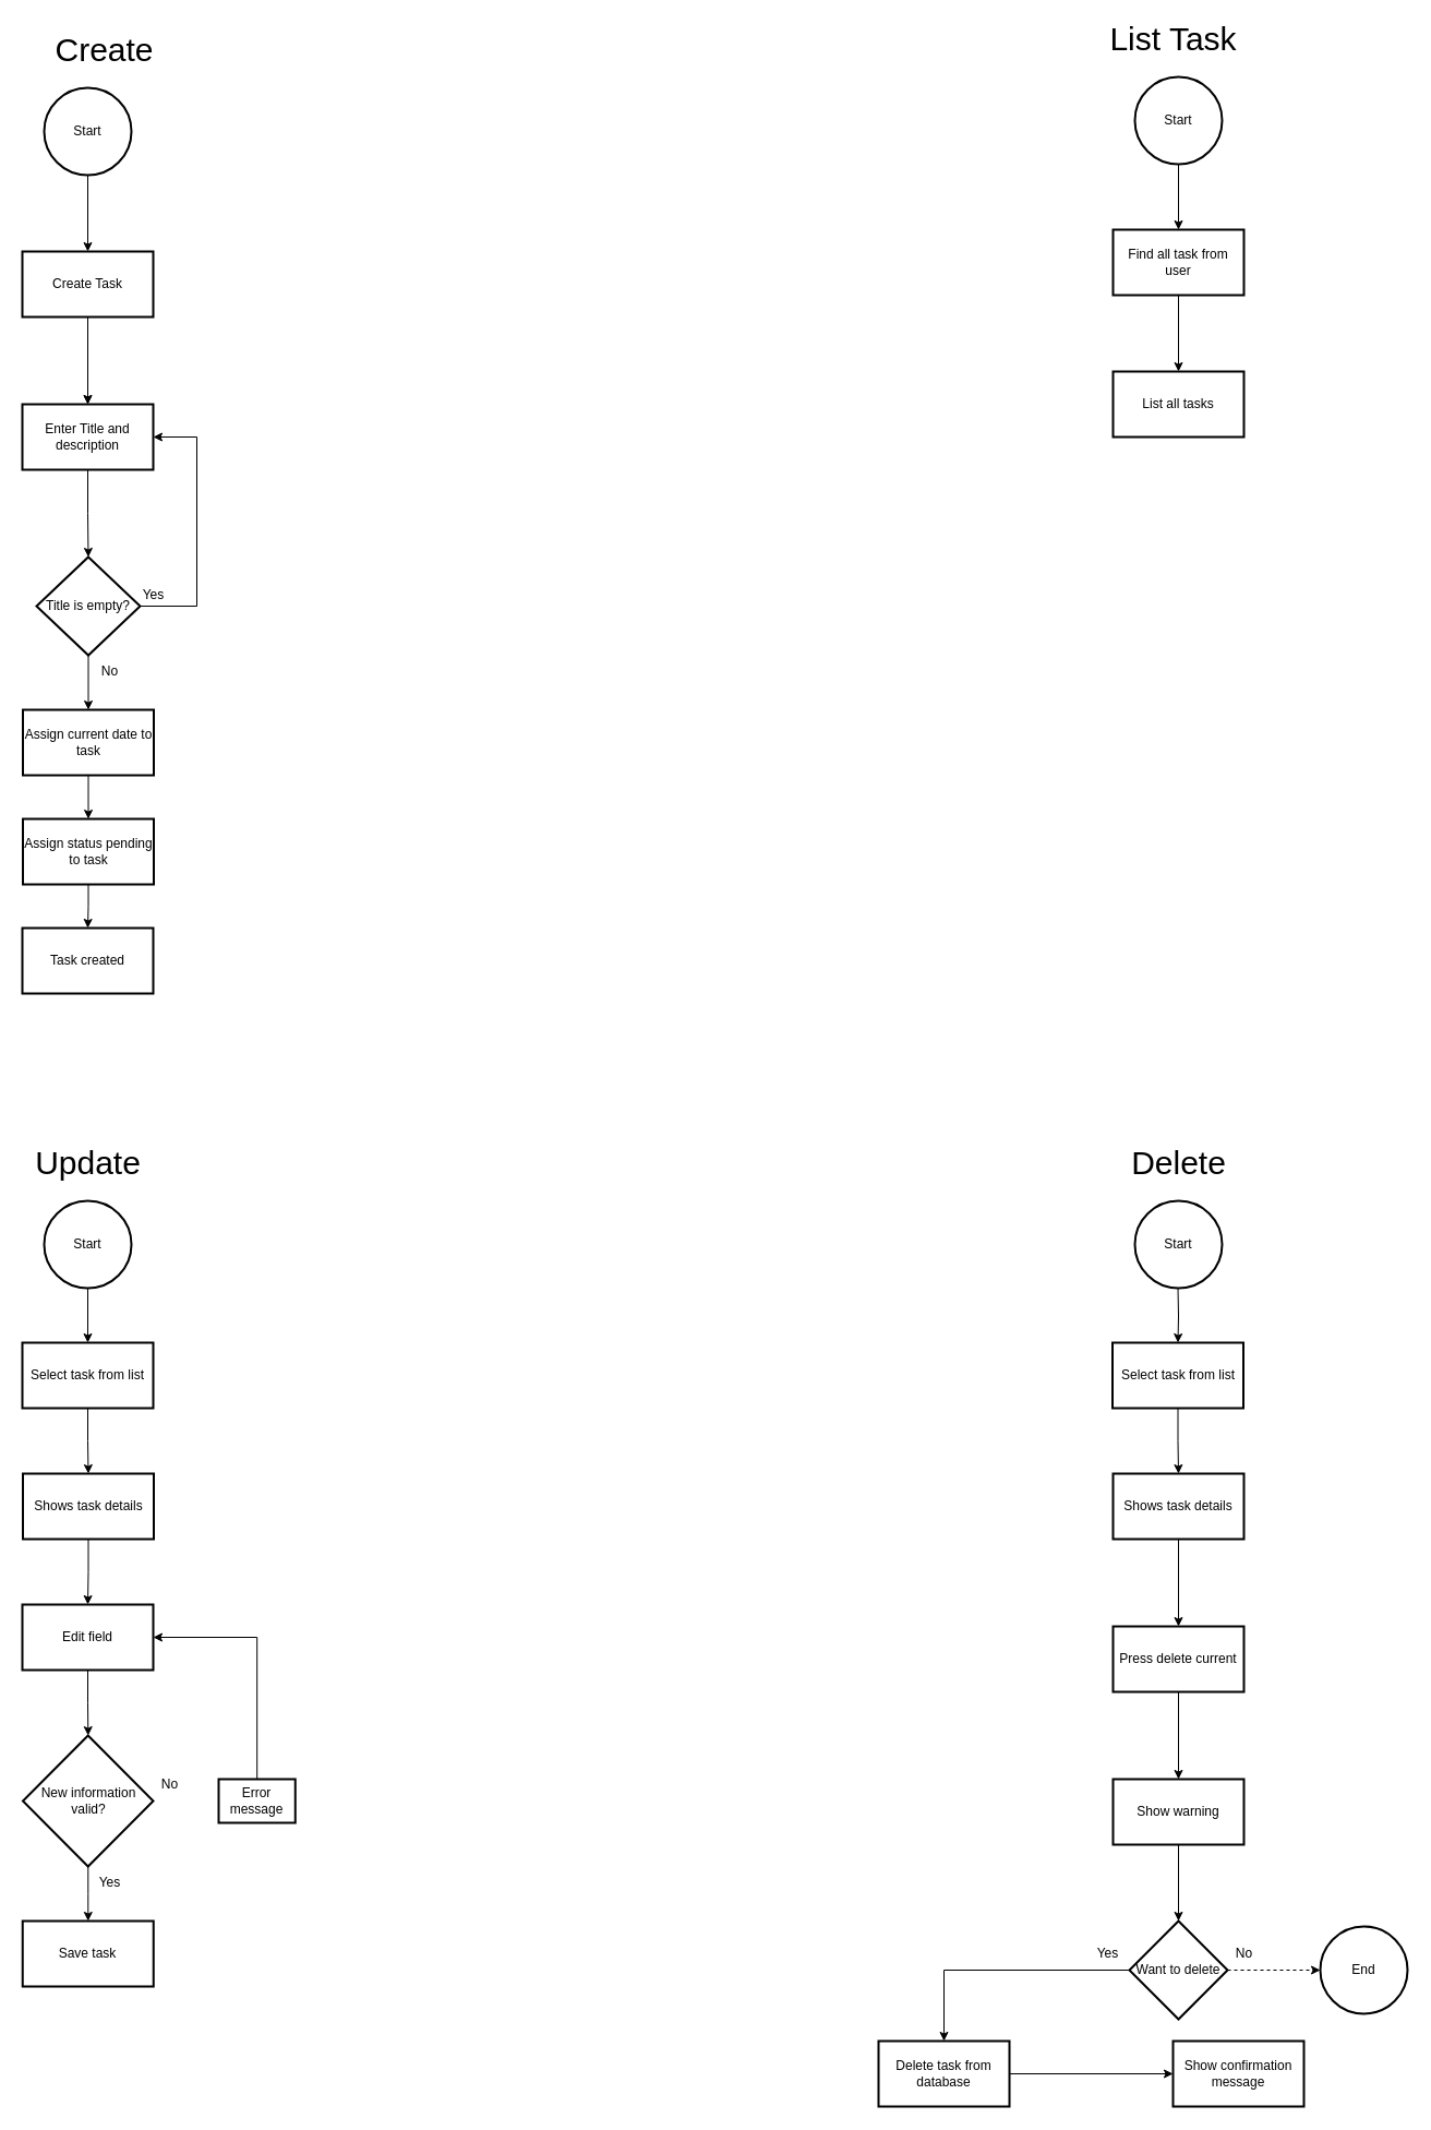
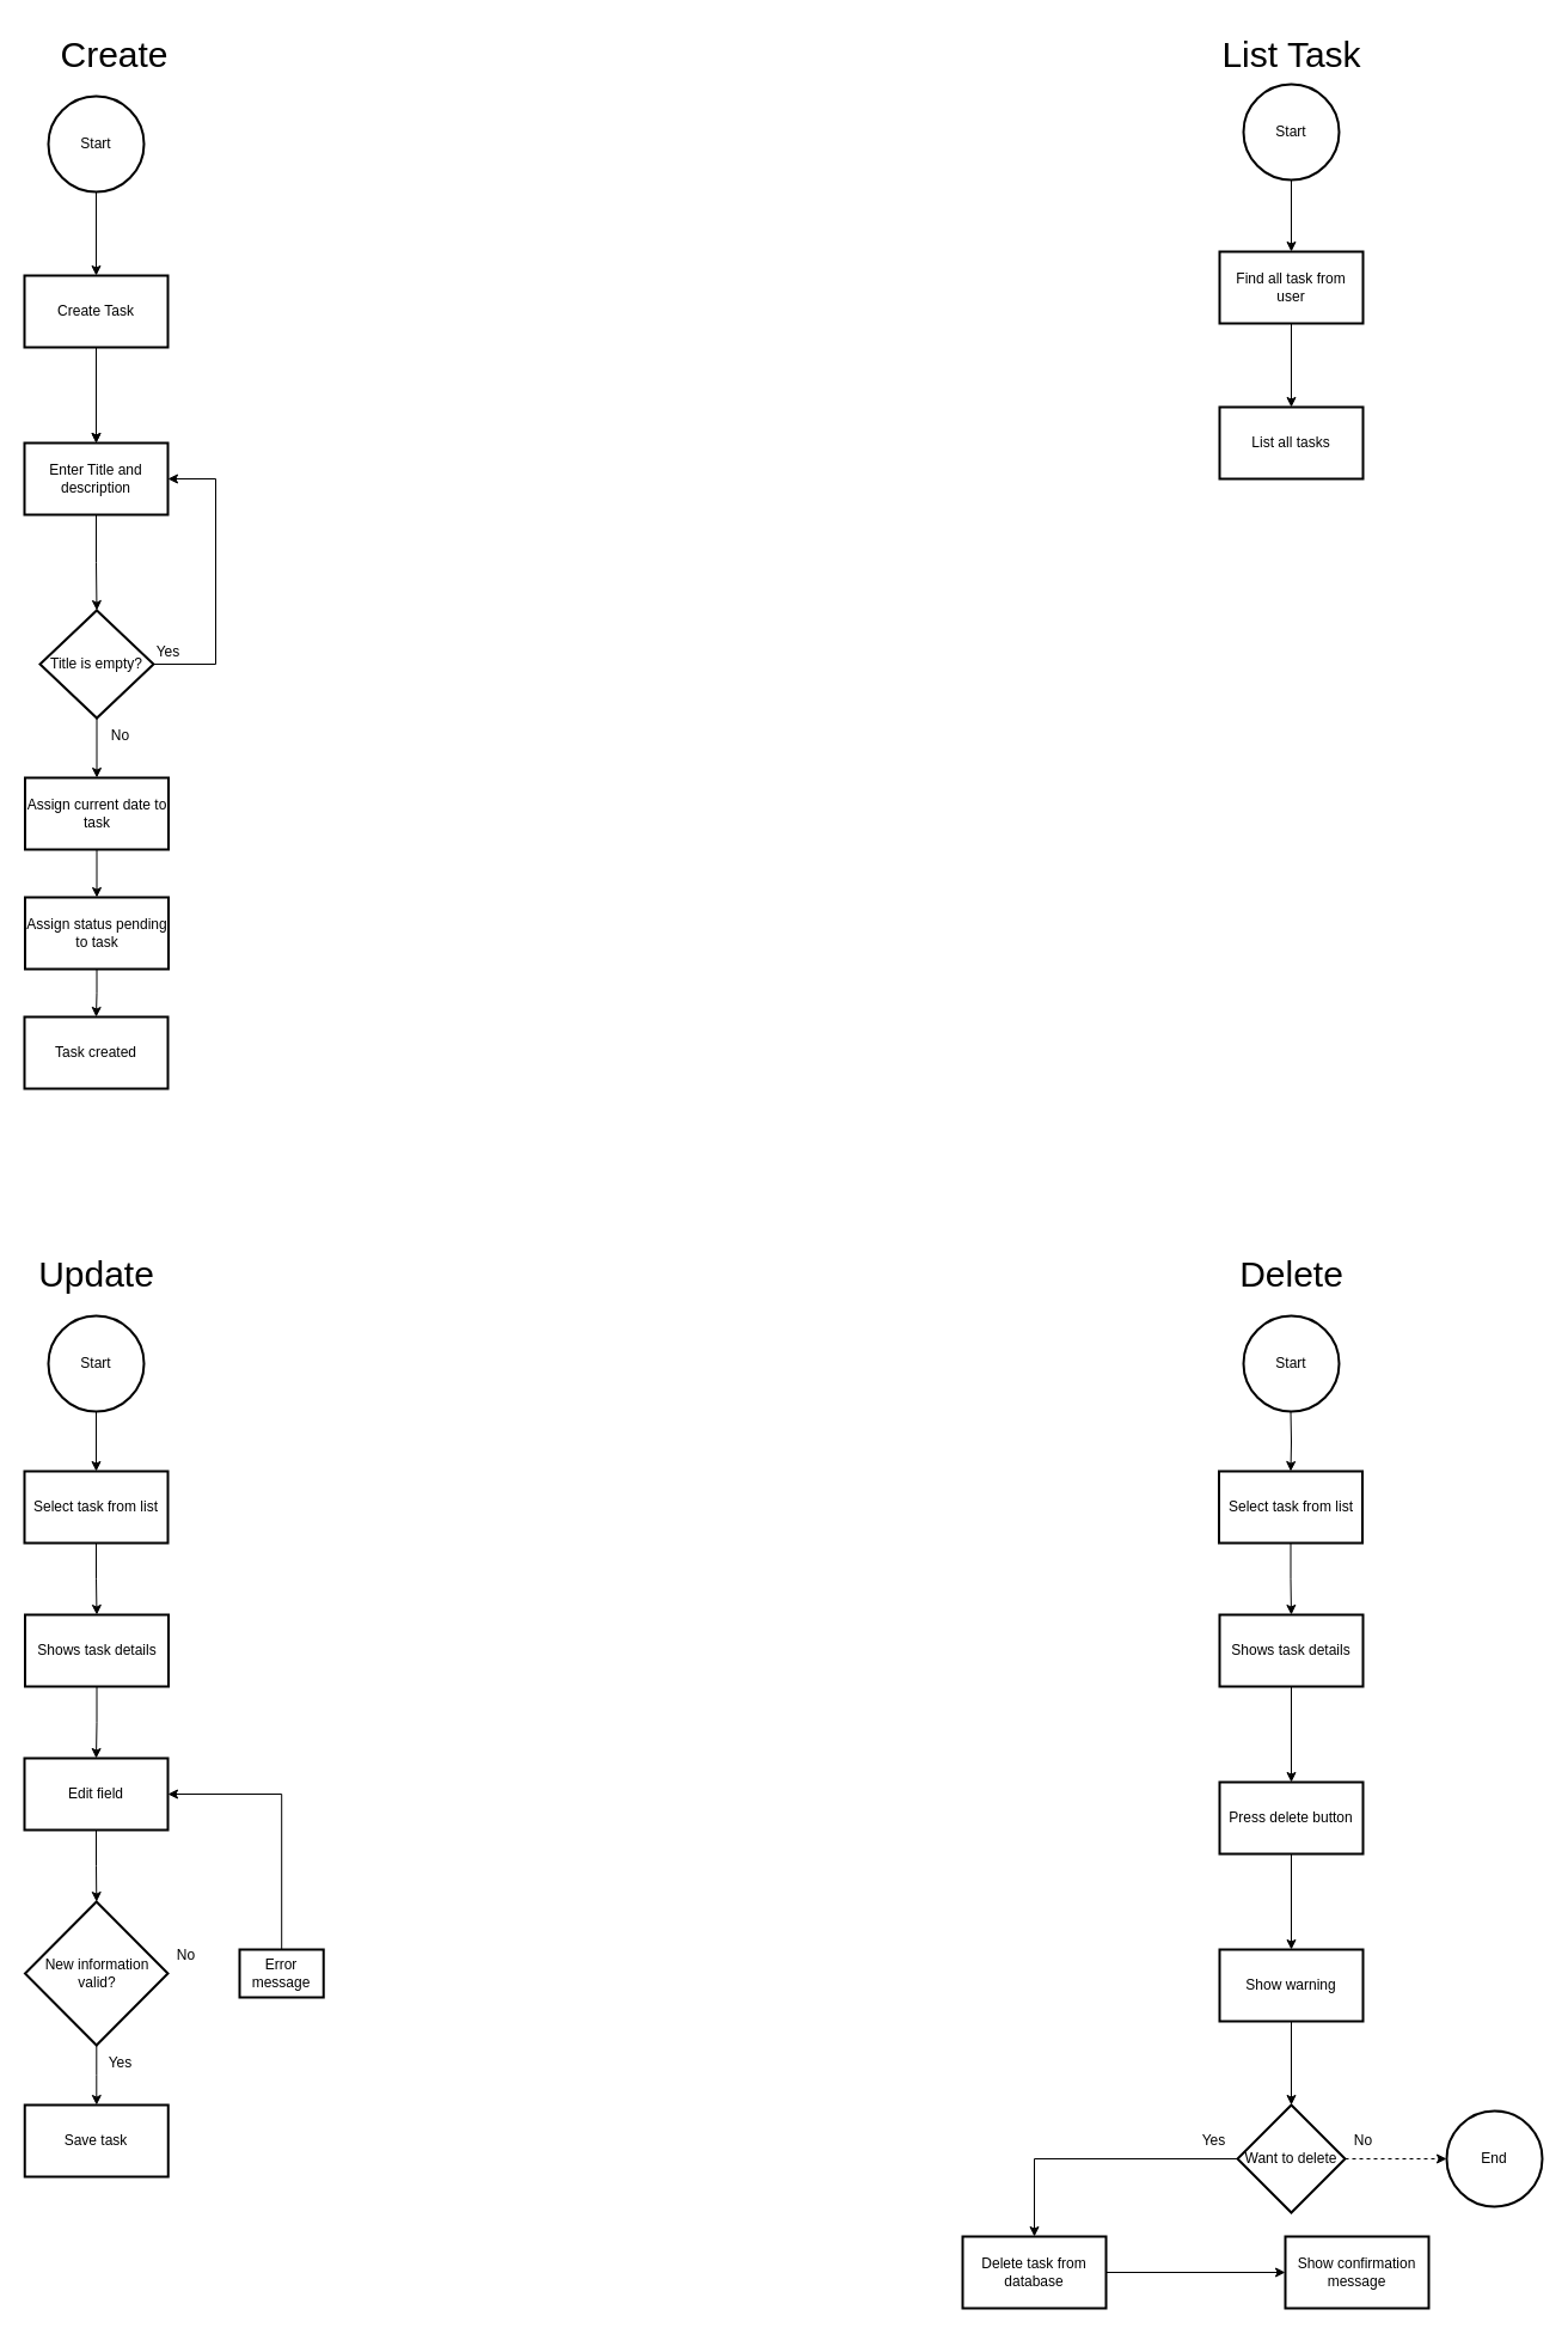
- <mxCell id="5" value="&lt;font style=&quot;font-size: 30px;&quot;&gt;List Task&lt;/font&gt;" style="text;html=1;align=center;verticalAlign=middle;resizable=0;points=[];autosize=1;strokeColor=none;fillColor=none;" vertex="1" parent="1"><mxGeometry x="1005" y="10" width="140" height="50" as="geometry" /></mxCell>
+ <mxCell id="5" value="&lt;font style=&quot;font-size: 30px;&quot;&gt;List Task&lt;/font&gt;" style="text;html=1;align=center;verticalAlign=middle;resizable=0;points=[];autosize=1;strokeColor=none;fillColor=none;" vertex="1" parent="1"><mxGeometry x="1010" y="20" width="140" height="50" as="geometry" /></mxCell>
- <mxCell id="50" value="Press delete&amp;nbsp;current" style="whiteSpace=wrap;html=1;strokeWidth=2;" vertex="1" parent="1"><mxGeometry x="1020" y="1490" width="120" height="60" as="geometry" /></mxCell>
+ <mxCell id="50" value="Press delete&amp;nbsp;button" style="whiteSpace=wrap;html=1;strokeWidth=2;" vertex="1" parent="1"><mxGeometry x="1020" y="1490" width="120" height="60" as="geometry" /></mxCell>
